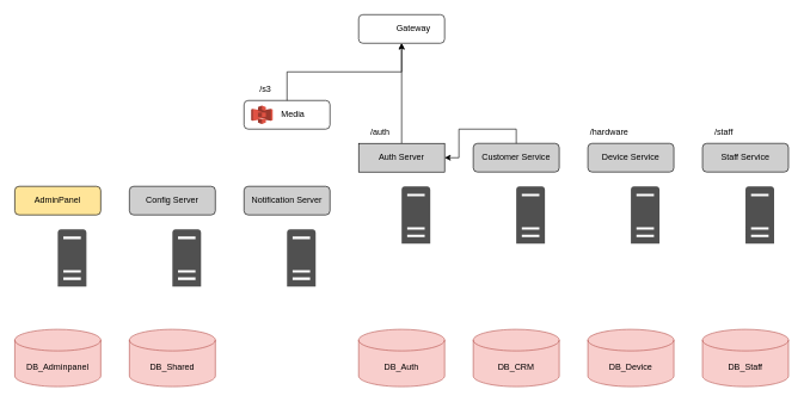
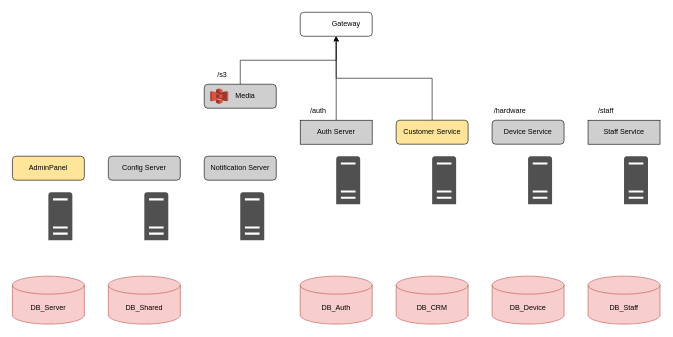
- <mxCell id="6" value="&amp;nbsp; &amp;nbsp; &amp;nbsp;Media" style="rounded=1;whiteSpace=wrap;html=1;fillColor=#FFFFFF;" parent="5" vertex="1"><mxGeometry width="120" height="40" as="geometry" /></mxCell>
+ <mxCell id="6" value="&amp;nbsp; &amp;nbsp; &amp;nbsp;Media" style="rounded=1;whiteSpace=wrap;html=1;fillColor=#cfcfcf;" parent="5" vertex="1"><mxGeometry width="120" height="40" as="geometry" /></mxCell>
- <mxCell id="66" style="edgeStyle=orthogonalEdgeStyle;rounded=0;orthogonalLoop=1;jettySize=auto;html=1;exitX=0.5;exitY=0;exitDx=0;exitDy=0;" edge="1" parent="1" source="30" target="64"><mxGeometry relative="1" as="geometry" /></mxCell>
+ <mxCell id="66" style="edgeStyle=orthogonalEdgeStyle;rounded=0;orthogonalLoop=1;jettySize=auto;html=1;exitX=0.5;exitY=0;exitDx=0;exitDy=0;entryX=0.5;entryY=1;entryDx=0;entryDy=0;" edge="1" parent="1" source="30" target="15"><mxGeometry relative="1" as="geometry" /></mxCell>
- <mxCell id="30" value="Customer Service" style="rounded=1;whiteSpace=wrap;html=1;fillColor=#CFCFCF;" parent="29" vertex="1"><mxGeometry width="120" height="40" as="geometry" /></mxCell>
+ <mxCell id="30" value="Customer Service" style="rounded=1;whiteSpace=wrap;html=1;fillColor=#ffe599;" parent="29" vertex="1"><mxGeometry width="120" height="40" as="geometry" /></mxCell>
- <mxCell id="49" value="Staff Service" style="rounded=1;whiteSpace=wrap;html=1;fillColor=#CFCFCF;" parent="48" vertex="1"><mxGeometry width="120" height="40" as="geometry" /></mxCell>
+ <mxCell id="49" value="Staff Service" style="whiteSpace=wrap;html=1;fillColor=#CFCFCF;rounded=0;" parent="48" vertex="1"><mxGeometry width="120" height="40" as="geometry" /></mxCell>
- <mxCell id="68" value="DB_Adminpanel" style="shape=cylinder3;whiteSpace=wrap;html=1;boundedLbl=1;backgroundOutline=1;size=15;fillColor=#f8cecc;strokeColor=#b85450;" parent="67" vertex="1"><mxGeometry y="20" width="120" height="80" as="geometry" /></mxCell>
+ <mxCell id="68" value="DB_Server" style="shape=cylinder3;whiteSpace=wrap;html=1;boundedLbl=1;backgroundOutline=1;size=15;fillColor=#f8cecc;strokeColor=#b85450;" parent="67" vertex="1"><mxGeometry y="20" width="120" height="80" as="geometry" /></mxCell>
